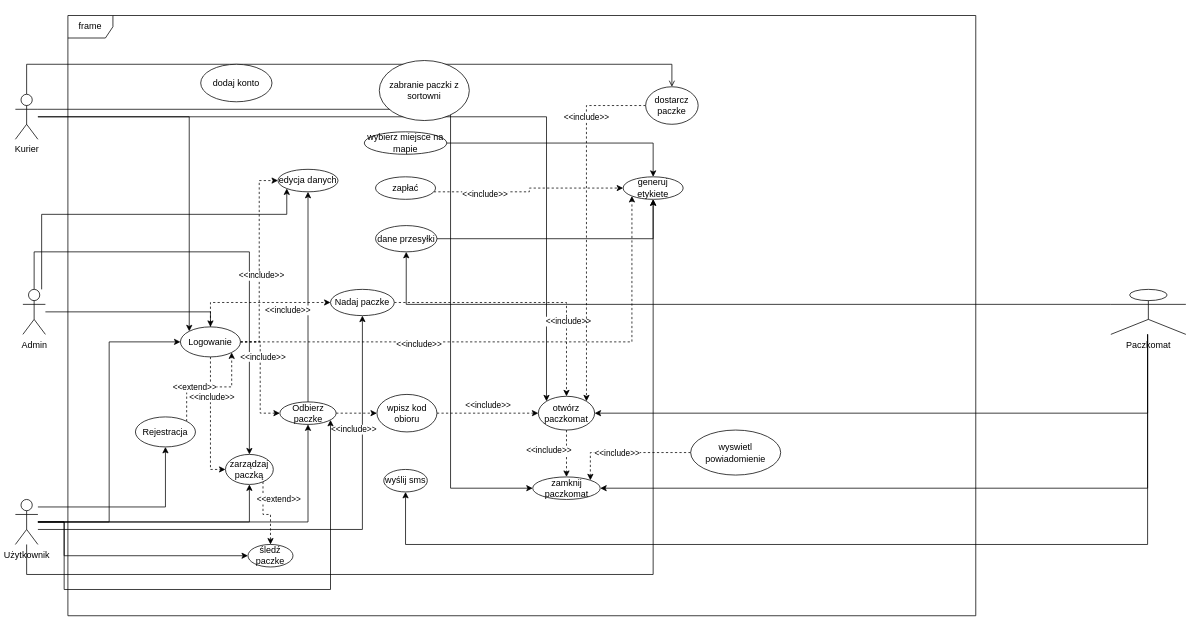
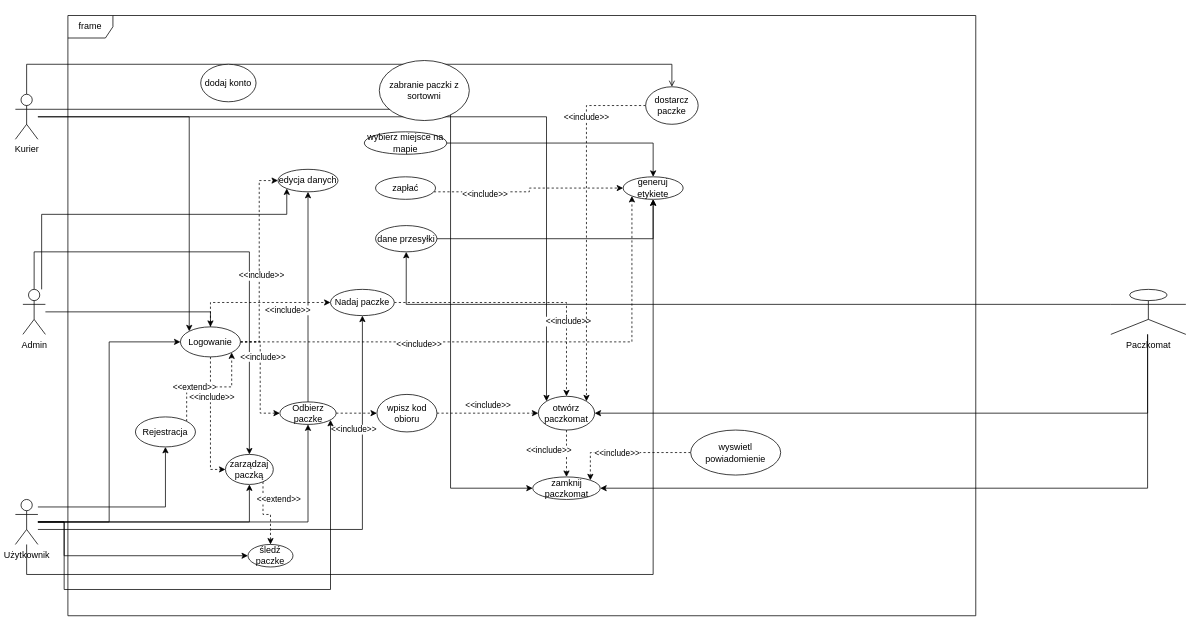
- <mxCell id="67" value="dodaj konto" style="ellipse;whiteSpace=wrap;html=1;" vertex="1" parent="1"><mxGeometry x="267" y="85" width="95" height="50" as="geometry" /></mxCell>
+ <mxCell id="67" value="dodaj konto" style="ellipse;whiteSpace=wrap;html=1;" vertex="1" parent="1"><mxGeometry x="267" y="85" width="73.75" height="50" as="geometry" /></mxCell>
- <mxCell id="71" value="wyślij sms" style="ellipse;whiteSpace=wrap;html=1;" vertex="1" parent="1"><mxGeometry x="510.94" y="625" width="58.13" height="30" as="geometry" /></mxCell>
- <mxCell id="21" style="edgeStyle=orthogonalEdgeStyle;rounded=0;orthogonalLoop=1;jettySize=auto;html=1;entryX=0.5;entryY=1;entryDx=0;entryDy=0;" edge="1" parent="1" source="23" target="71"><mxGeometry relative="1" as="geometry"><Array as="points"><mxPoint x="1529" y="725" /><mxPoint x="540" y="725" /></Array></mxGeometry></mxCell>
